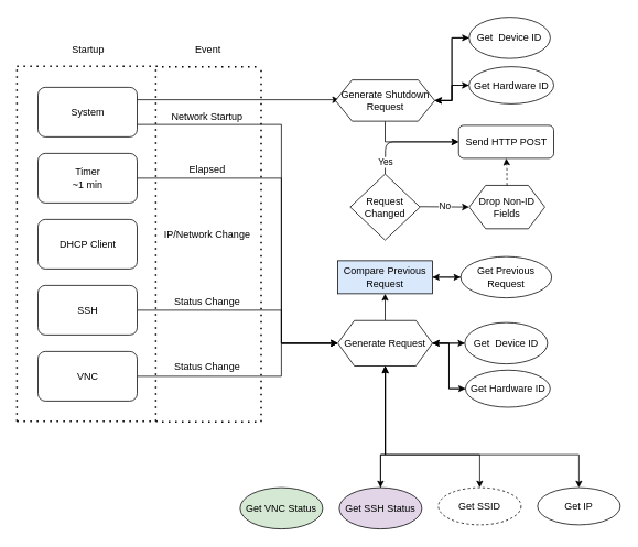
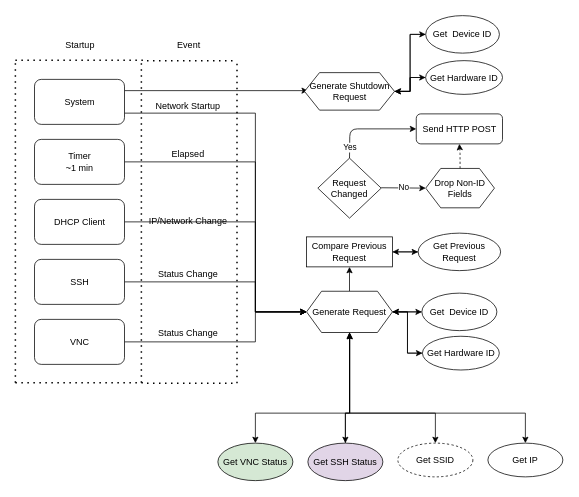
- <mxCell id="58" style="edgeStyle=orthogonalEdgeStyle;rounded=0;orthogonalLoop=1;jettySize=auto;html=1;exitX=0.5;exitY=1;exitDx=0;exitDy=0;entryX=0;entryY=0.5;entryDx=0;entryDy=0;startArrow=none;startFill=0;" edge="1" parent="1" source="59" target="48"><mxGeometry relative="1" as="geometry" /></mxCell>
- <mxCell id="53" value="IP/Network Change" style="text;html=1;strokeColor=none;fillColor=none;align=center;verticalAlign=middle;whiteSpace=wrap;rounded=0;" vertex="1" parent="1"><mxGeometry x="192.13" y="274" width="116.75" height="20" as="geometry" /></mxCell>
+ <mxCell id="53" value="IP/Network Change" style="text;html=1;strokeColor=none;fillColor=none;align=center;verticalAlign=middle;whiteSpace=wrap;rounded=0;" vertex="1" parent="1"><mxGeometry x="192.13" y="284" width="116.75" height="20" as="geometry" /></mxCell>
+ <mxCell id="7" style="edgeStyle=orthogonalEdgeStyle;rounded=0;orthogonalLoop=1;jettySize=auto;html=1;exitX=1;exitY=0.5;exitDx=0;exitDy=0;entryX=0;entryY=0.5;entryDx=0;entryDy=0;startArrow=none;startFill=0;" edge="1" parent="1" source="8" target="28"><mxGeometry relative="1" as="geometry"><Array as="points"><mxPoint x="340" y="295" /><mxPoint x="340" y="415" /></Array></mxGeometry></mxCell>
- <mxCell id="43" value="Compare Previous Request" style="rounded=0;whiteSpace=wrap;html=1;fillColor=#dae8fc;" vertex="1" parent="1"><mxGeometry x="408.25" y="315" width="114.5" height="40" as="geometry" /></mxCell>
+ <mxCell id="43" value="Compare Previous Request" style="rounded=0;whiteSpace=wrap;html=1;" vertex="1" parent="1"><mxGeometry x="408.25" y="315" width="114.5" height="40" as="geometry" /></mxCell>
+ <mxCell id="23" style="edgeStyle=orthogonalEdgeStyle;rounded=0;orthogonalLoop=1;jettySize=auto;html=1;exitX=0.5;exitY=1;exitDx=0;exitDy=0;entryX=0.5;entryY=0;entryDx=0;entryDy=0;startArrow=classicThin;startFill=1;" edge="1" parent="1" source="28" target="38"><mxGeometry relative="1" as="geometry"><Array as="points"><mxPoint x="466" y="550" /><mxPoint x="340" y="550" /></Array></mxGeometry></mxCell>
